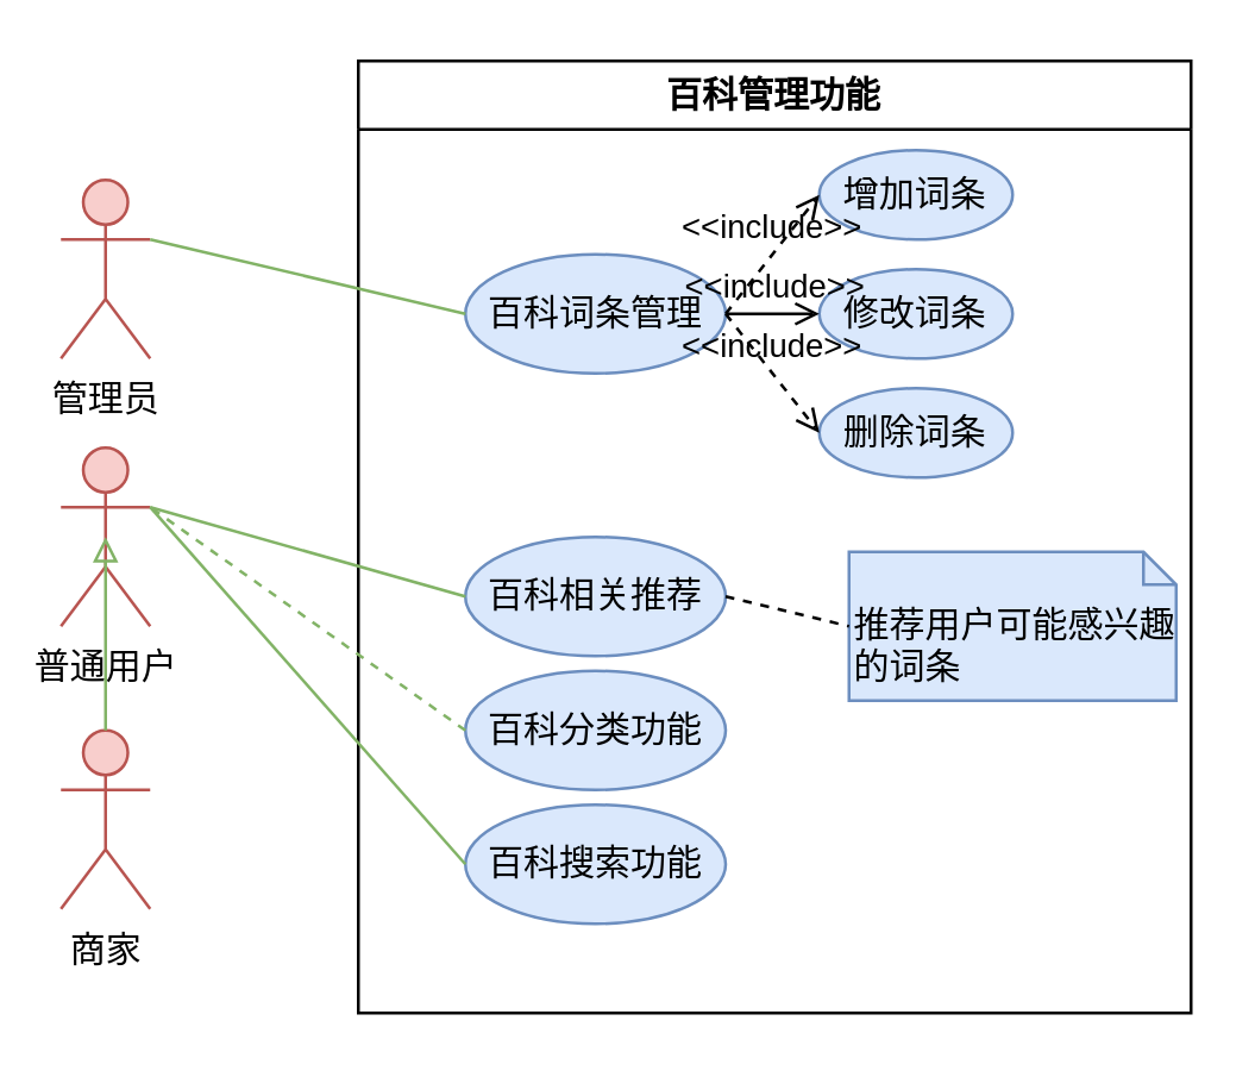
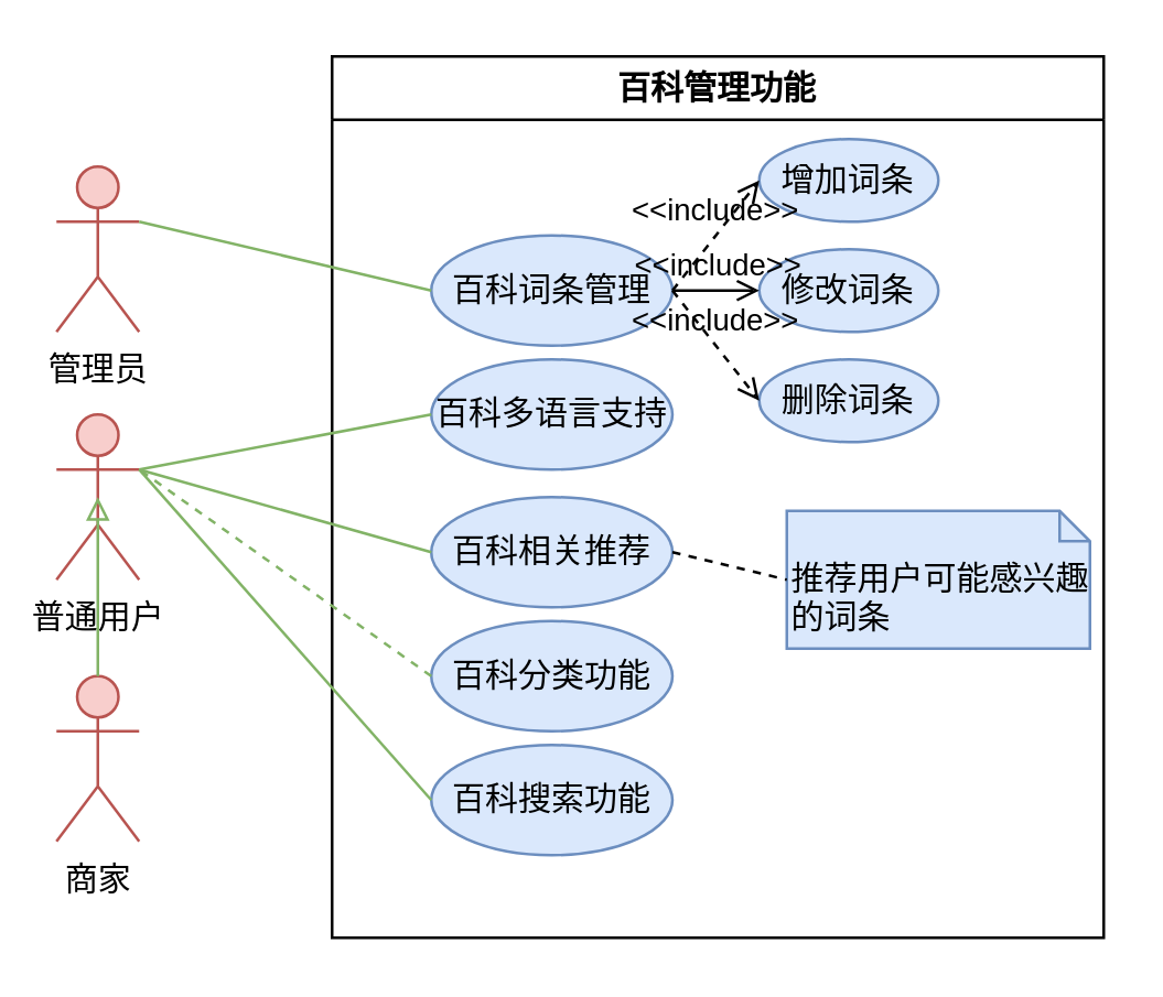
+ <mxCell id="4" value="百科多语言支持" style="ellipse;whiteSpace=wrap;html=1;fillColor=#dae8fc;strokeColor=#6c8ebf;" vertex="1" parent="2"><mxGeometry x="36" y="110" width="87.5" height="40" as="geometry" /></mxCell>
+ <mxCell id="22" value="" style="endArrow=none;html=1;rounded=0;fillColor=#d5e8d4;strokeColor=#82b366;entryX=1;entryY=0.333;entryDx=0;entryDy=0;entryPerimeter=0;exitX=0;exitY=0.5;exitDx=0;exitDy=0;" edge="1" parent="1" source="4" target="16"><mxGeometry width="50" height="50" relative="1" as="geometry"><mxPoint x="200" y="140" as="sourcePoint" /><mxPoint x="60" y="160" as="targetPoint" /></mxGeometry></mxCell>
